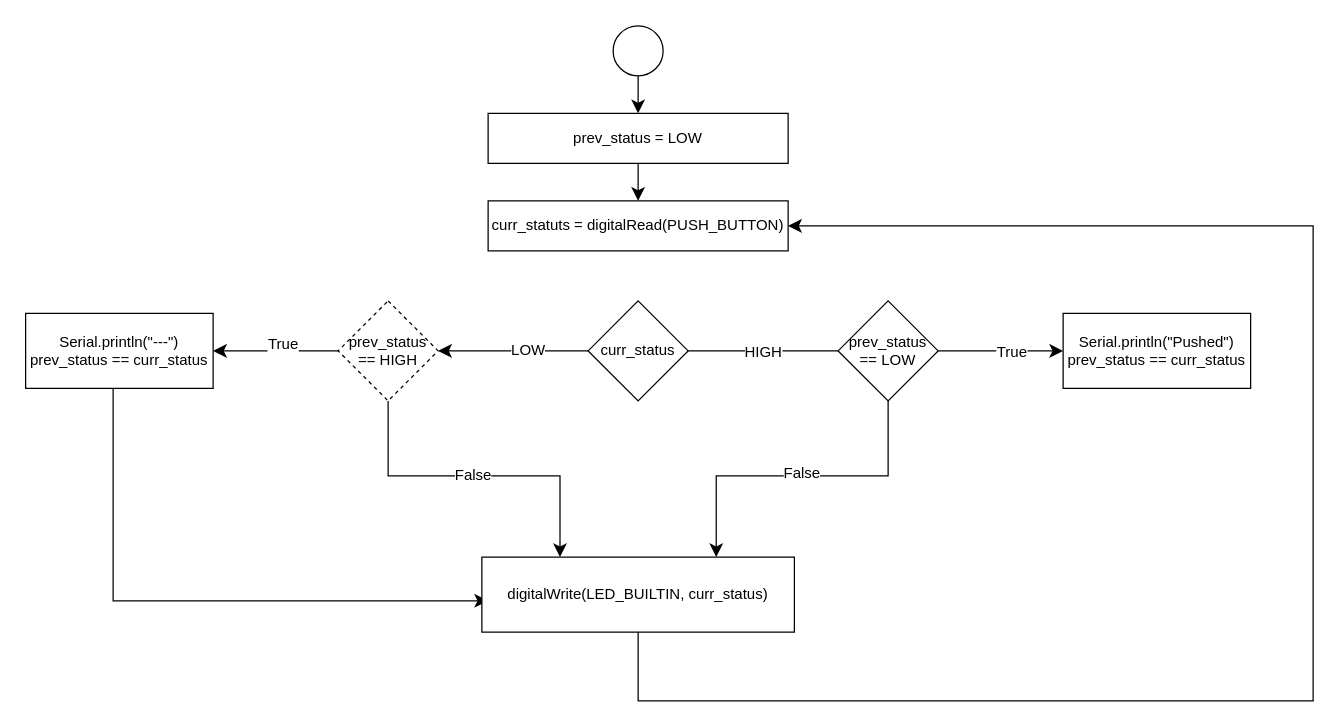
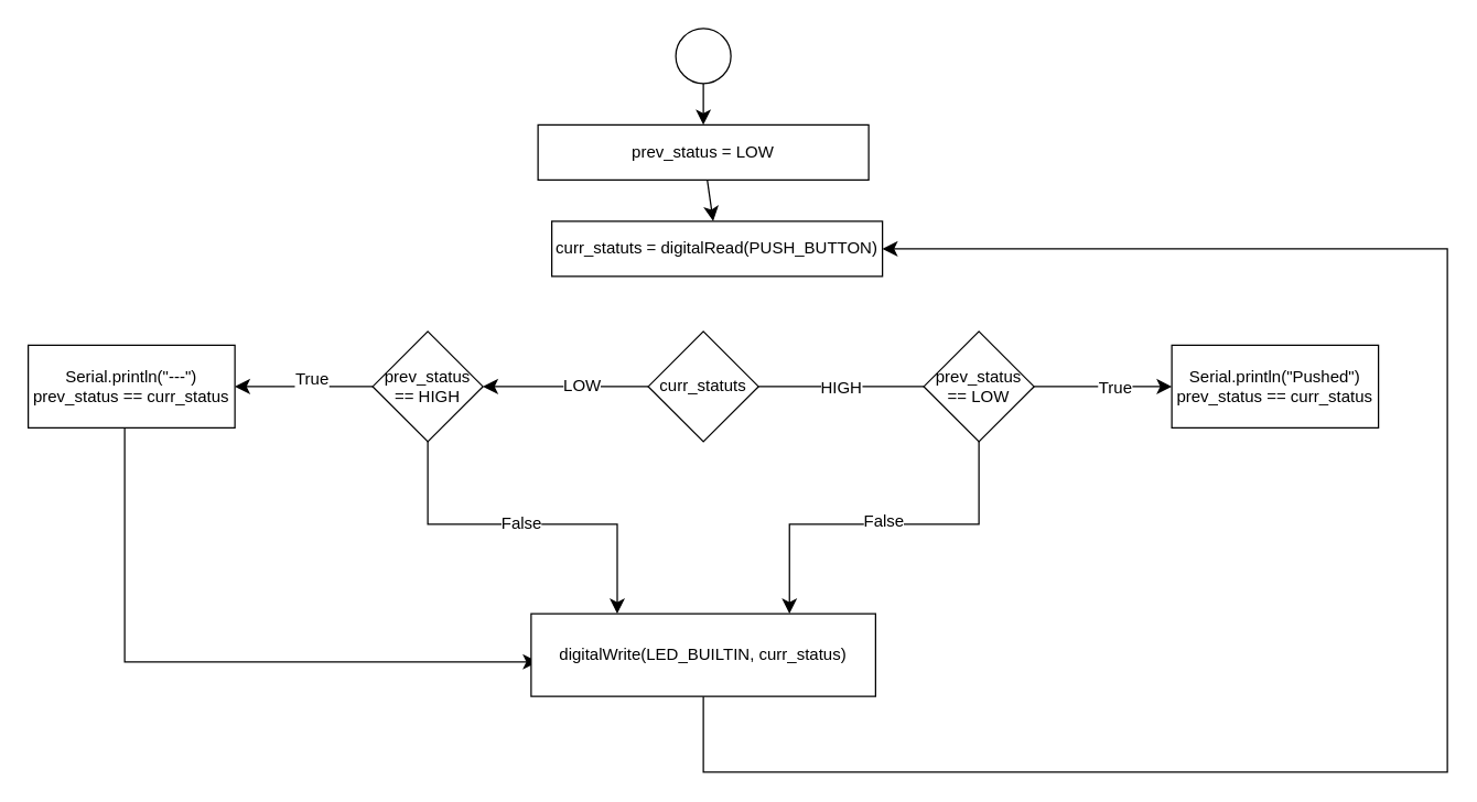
- <mxCell id="6" value="curr_statuts = digitalRead(PUSH_BUTTON)" style="whiteSpace=wrap;html=1;" vertex="1" parent="1"><mxGeometry x="390" y="160" width="240" height="40" as="geometry" /></mxCell>
+ <mxCell id="6" value="curr_statuts = digitalRead(PUSH_BUTTON)" style="whiteSpace=wrap;html=1;" vertex="1" parent="1"><mxGeometry x="400" y="160" width="240" height="40" as="geometry" /></mxCell>
- <mxCell id="16" value="prev_status == HIGH" style="rhombus;whiteSpace=wrap;html=1;dashed=1;" vertex="1" parent="1"><mxGeometry x="270" y="240" width="80" height="80" as="geometry" /></mxCell>
+ <mxCell id="16" value="prev_status == HIGH" style="rhombus;whiteSpace=wrap;html=1;" vertex="1" parent="1"><mxGeometry x="270" y="240" width="80" height="80" as="geometry" /></mxCell>
- <mxCell id="11" value="curr_status" style="rhombus;whiteSpace=wrap;html=1;" vertex="1" parent="1"><mxGeometry x="470" y="240" width="80" height="80" as="geometry" /></mxCell>
+ <mxCell id="11" value="curr_statuts" style="rhombus;whiteSpace=wrap;html=1;" vertex="1" parent="1"><mxGeometry x="470" y="240" width="80" height="80" as="geometry" /></mxCell>
